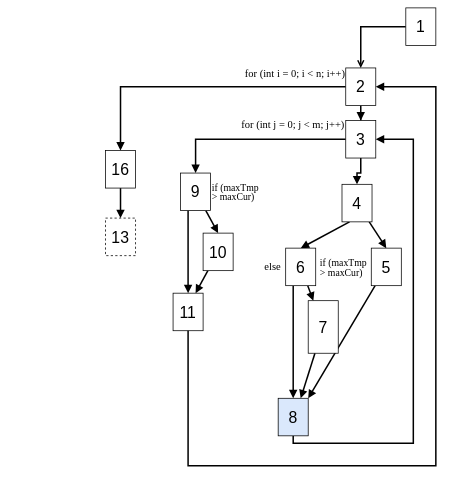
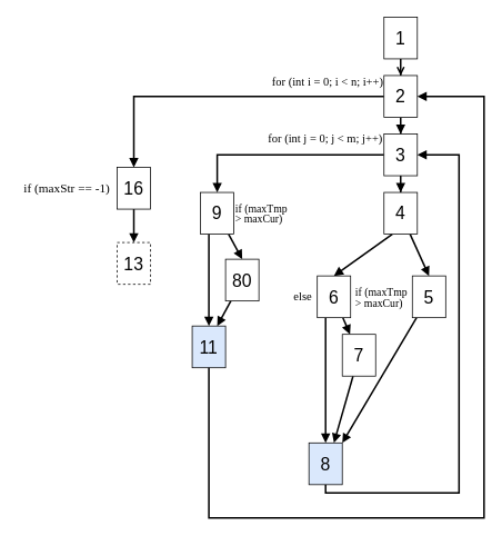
- <mxCell id="3" value="&lt;font style=&quot;font-size: 21px;&quot;&gt;1&lt;/font&gt;" style="rounded=0;whiteSpace=wrap;html=1;" parent="1" vertex="1"><mxGeometry x="540" y="10" width="40" height="50" as="geometry" /></mxCell>
+ <mxCell id="3" value="&lt;font style=&quot;font-size: 21px;&quot;&gt;1&lt;/font&gt;" style="rounded=0;whiteSpace=wrap;html=1;" parent="1" vertex="1"><mxGeometry x="460" y="20" width="40" height="50" as="geometry" /></mxCell>
+ <mxCell id="32" value="&lt;div style=&quot;&quot;&gt;&lt;p style=&quot;&quot;&gt;&lt;font style=&quot;font-size: 15px;&quot; face=&quot;Times New Roman&quot;&gt;if (maxStr == -1)&lt;/font&gt;&lt;/p&gt;&lt;/div&gt;" style="text;html=1;align=center;verticalAlign=middle;whiteSpace=wrap;rounded=0;fontFamily=Helvetica;fontSize=11;fontColor=default;labelBackgroundColor=default;" parent="1" vertex="1"><mxGeometry x="20" y="210" width="120" height="30" as="geometry" /></mxCell>
- <mxCell id="12" value="&lt;span style=&quot;font-size: 21px;&quot;&gt;4&lt;/span&gt;" style="rounded=0;whiteSpace=wrap;html=1;" parent="1" vertex="1"><mxGeometry x="455" y="245" width="40" height="50" as="geometry" /></mxCell>
+ <mxCell id="12" value="&lt;span style=&quot;font-size: 21px;&quot;&gt;4&lt;/span&gt;" style="rounded=0;whiteSpace=wrap;html=1;" parent="1" vertex="1"><mxGeometry x="460" y="230" width="40" height="50" as="geometry" /></mxCell>
- <mxCell id="26" value="&lt;span style=&quot;font-size: 21px;&quot;&gt;10&lt;/span&gt;" style="rounded=0;whiteSpace=wrap;html=1;" parent="1" vertex="1"><mxGeometry x="270" y="310" width="40" height="50" as="geometry" /></mxCell>
+ <mxCell id="26" value="&lt;span style=&quot;font-size: 21px;&quot;&gt;80&lt;/span&gt;" style="rounded=0;whiteSpace=wrap;html=1;" parent="1" vertex="1"><mxGeometry x="270" y="310" width="40" height="50" as="geometry" /></mxCell>
- <mxCell id="27" value="&lt;span style=&quot;font-size: 21px;&quot;&gt;11&lt;/span&gt;" style="rounded=0;whiteSpace=wrap;html=1;" parent="1" vertex="1"><mxGeometry x="230" y="390" width="40" height="50" as="geometry" /></mxCell>
+ <mxCell id="27" value="&lt;span style=&quot;font-size: 21px;&quot;&gt;11&lt;/span&gt;" style="rounded=0;whiteSpace=wrap;html=1;fillColor=#dae8fc;" parent="1" vertex="1"><mxGeometry x="230" y="390" width="40" height="50" as="geometry" /></mxCell>
- <mxCell id="19" value="&lt;span style=&quot;font-size: 21px;&quot;&gt;7&lt;/span&gt;" style="rounded=0;whiteSpace=wrap;html=1;" parent="1" vertex="1"><mxGeometry x="410" y="400" width="40" height="70" as="geometry" /></mxCell>
+ <mxCell id="19" value="&lt;span style=&quot;font-size: 21px;&quot;&gt;7&lt;/span&gt;" style="rounded=0;whiteSpace=wrap;html=1;" parent="1" vertex="1"><mxGeometry x="410" y="400" width="40" height="50" as="geometry" /></mxCell>
